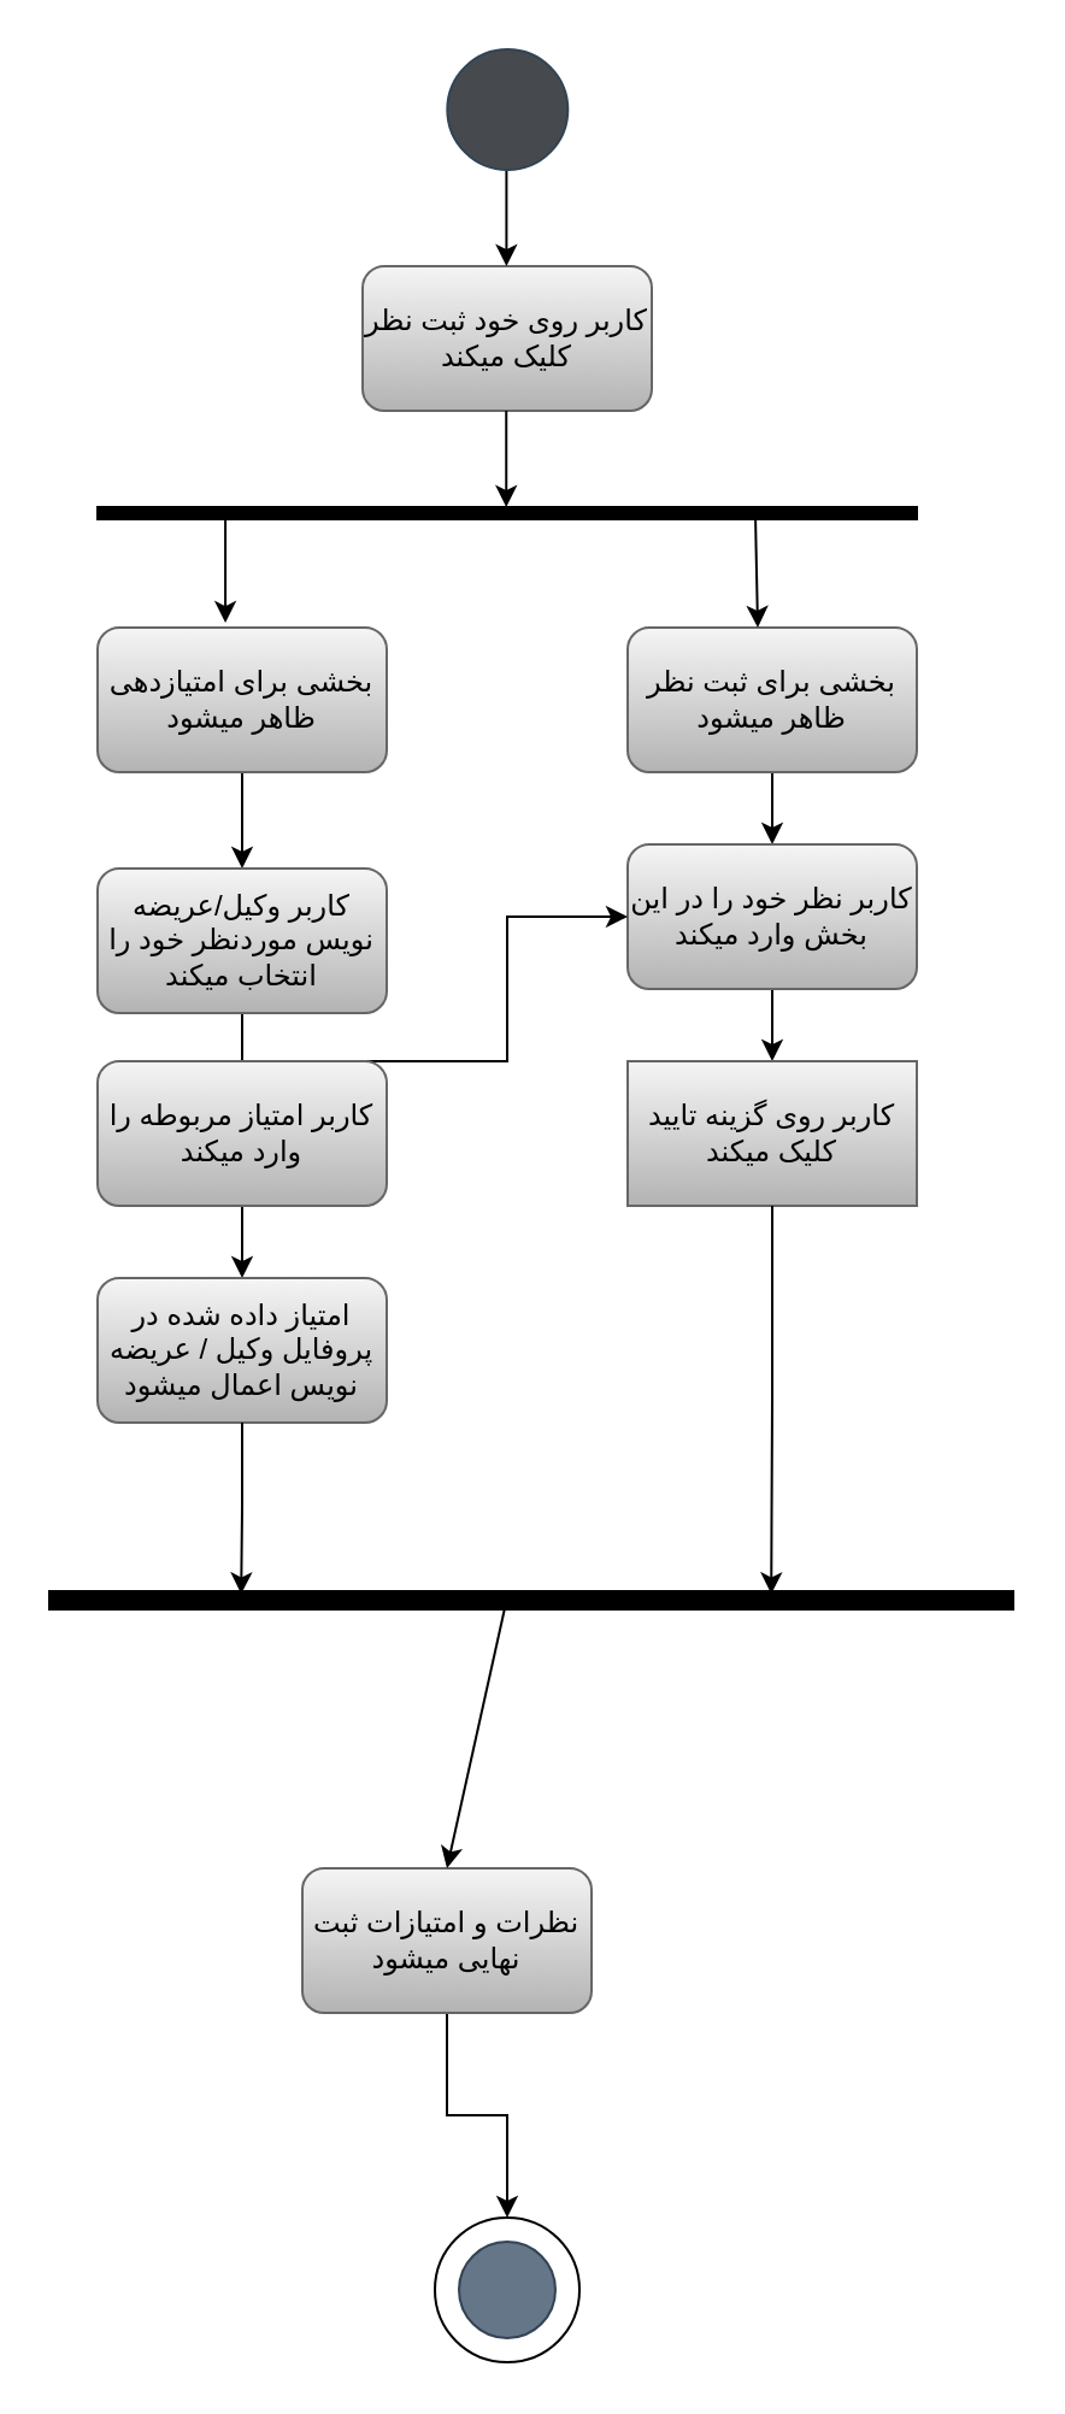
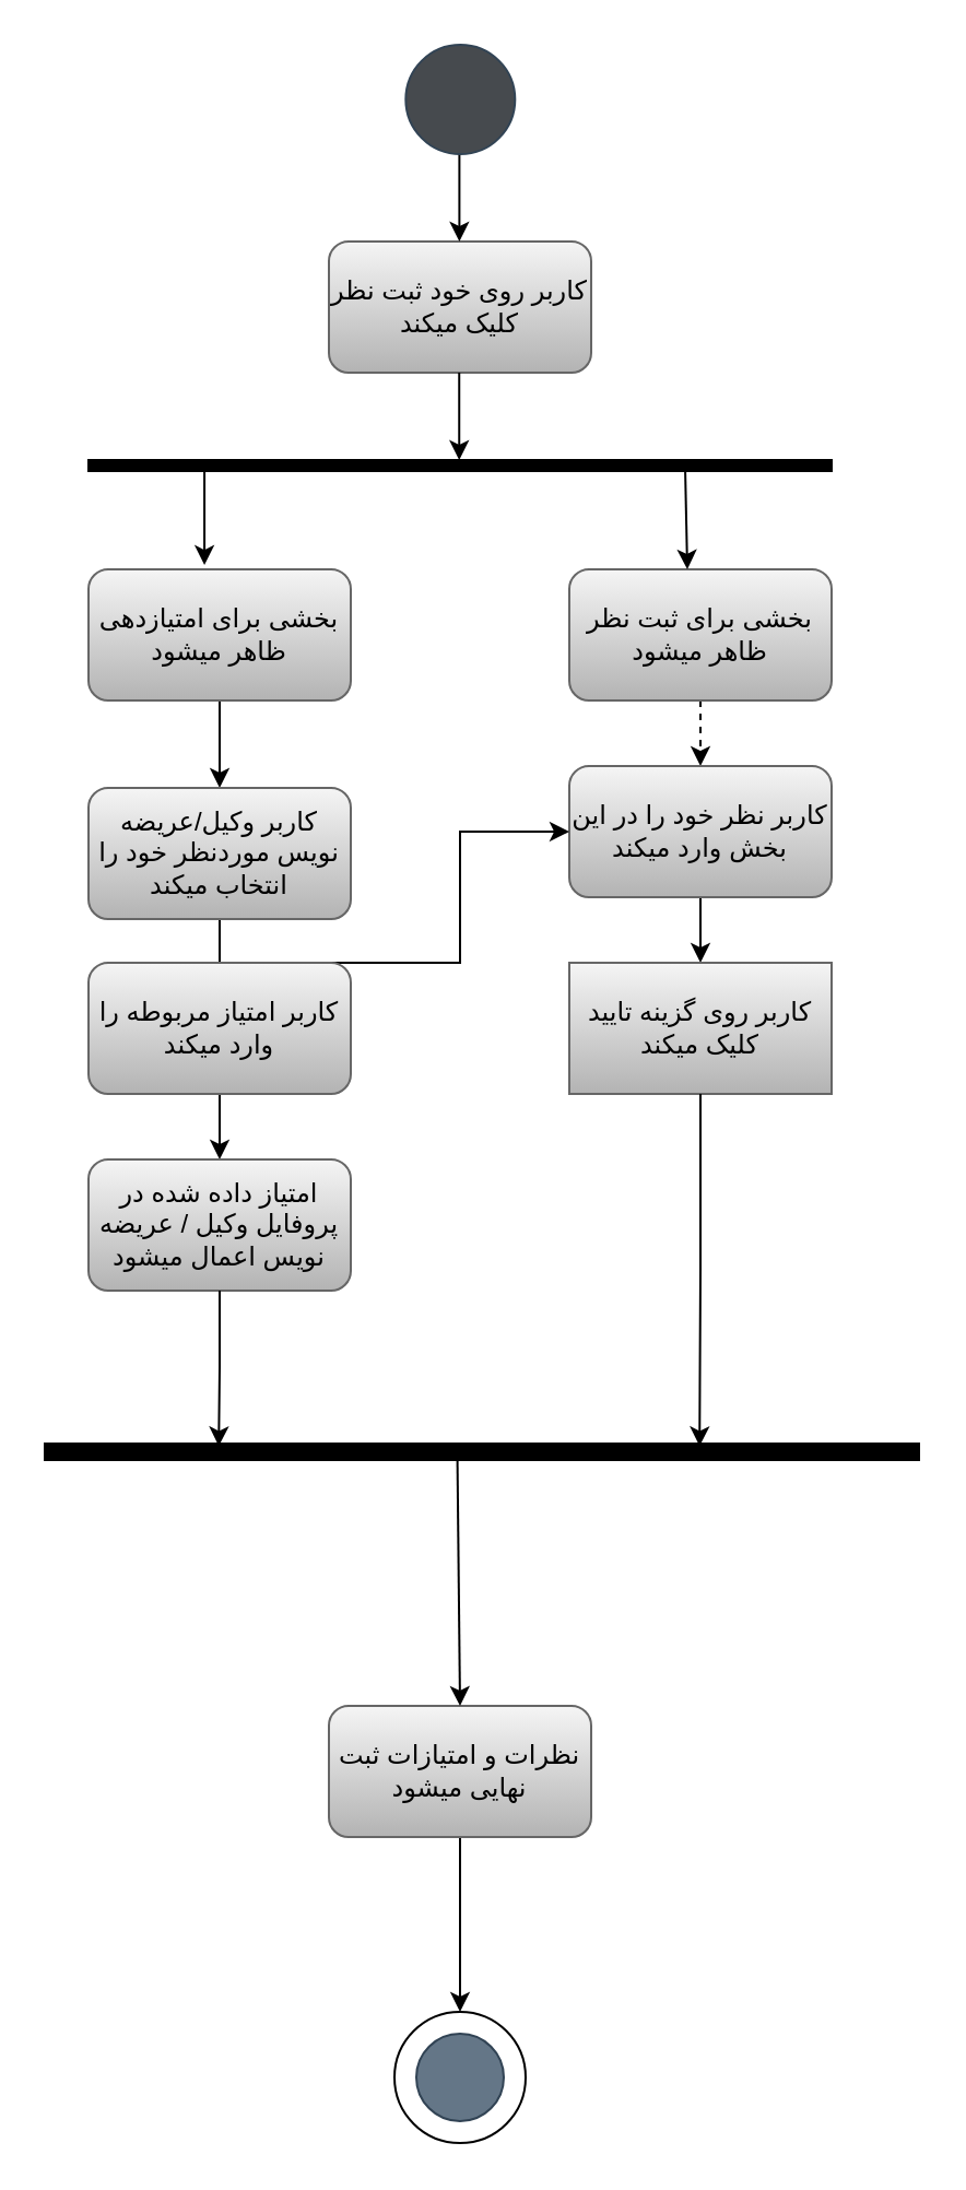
- <mxCell id="6" style="edgeStyle=orthogonalEdgeStyle;rounded=0;orthogonalLoop=1;jettySize=auto;html=1;exitX=0.5;exitY=1;exitDx=0;exitDy=0;entryX=0.5;entryY=0;entryDx=0;entryDy=0;" edge="1" parent="1" source="7" target="11"><mxGeometry relative="1" as="geometry" /></mxCell>
+ <mxCell id="6" style="edgeStyle=orthogonalEdgeStyle;rounded=0;orthogonalLoop=1;jettySize=auto;html=1;exitX=0.5;exitY=1;exitDx=0;exitDy=0;entryX=0.5;entryY=0;entryDx=0;entryDy=0;dashed=1;" edge="1" parent="1" source="7" target="11"><mxGeometry relative="1" as="geometry" /></mxCell>
- <mxCell id="25" value="نظرات و امتیازات ثبت نهایی میشود" style="rounded=1;whiteSpace=wrap;html=1;fillColor=#f5f5f5;gradientColor=#b3b3b3;strokeColor=#666666;" vertex="1" parent="1"><mxGeometry x="125" y="775" width="120" height="60" as="geometry" /></mxCell>
+ <mxCell id="25" value="نظرات و امتیازات ثبت نهایی میشود" style="rounded=1;whiteSpace=wrap;html=1;fillColor=#f5f5f5;gradientColor=#b3b3b3;strokeColor=#666666;" vertex="1" parent="1"><mxGeometry x="150" y="780" width="120" height="60" as="geometry" /></mxCell>
